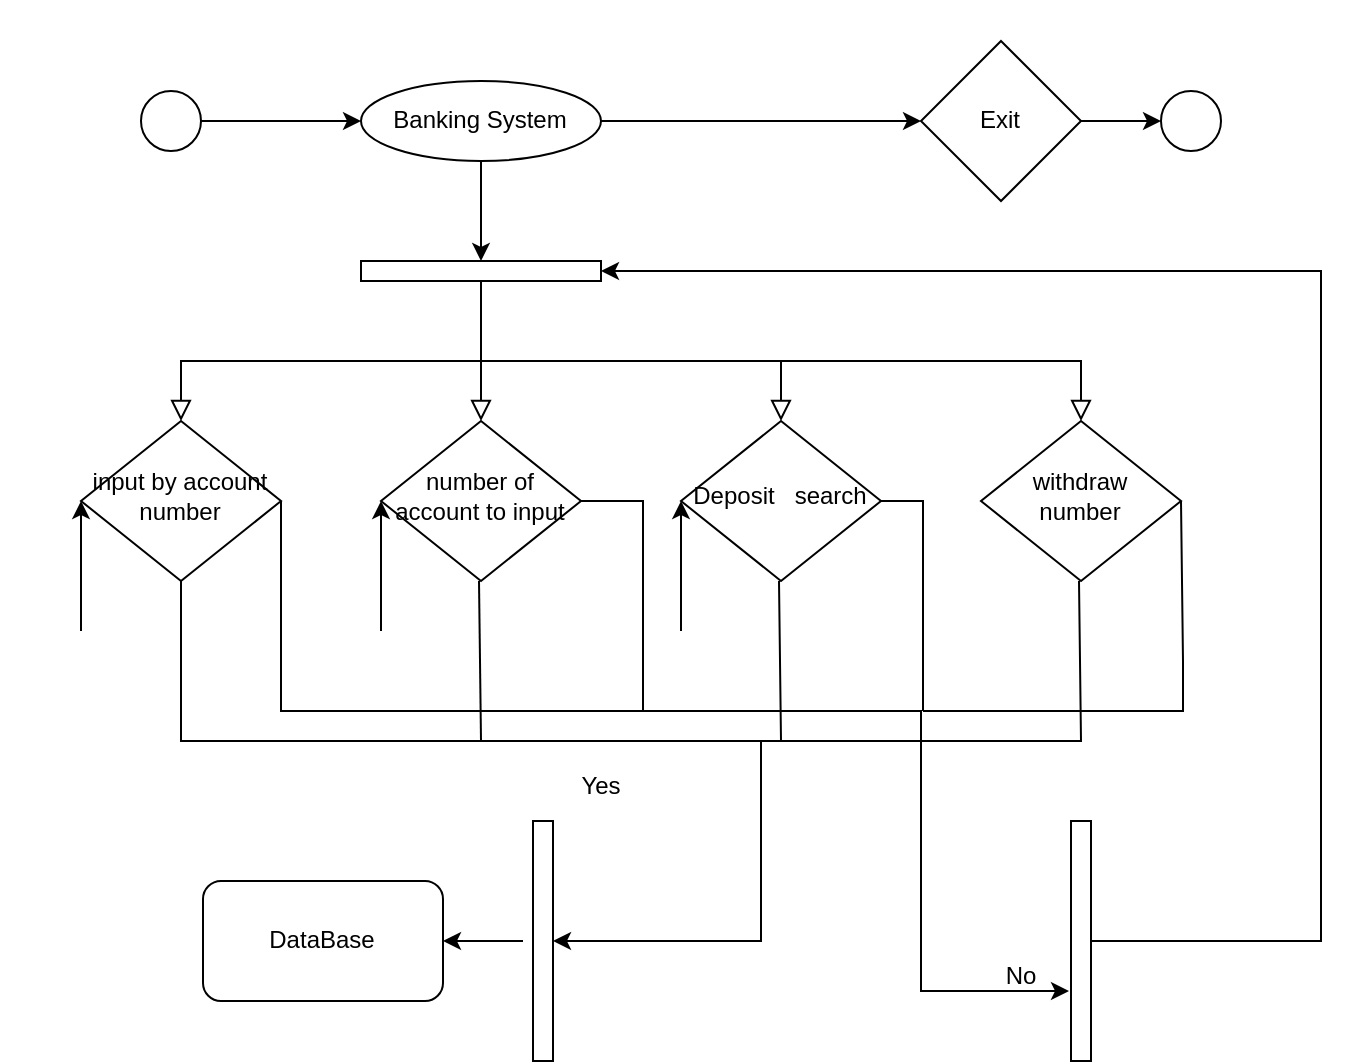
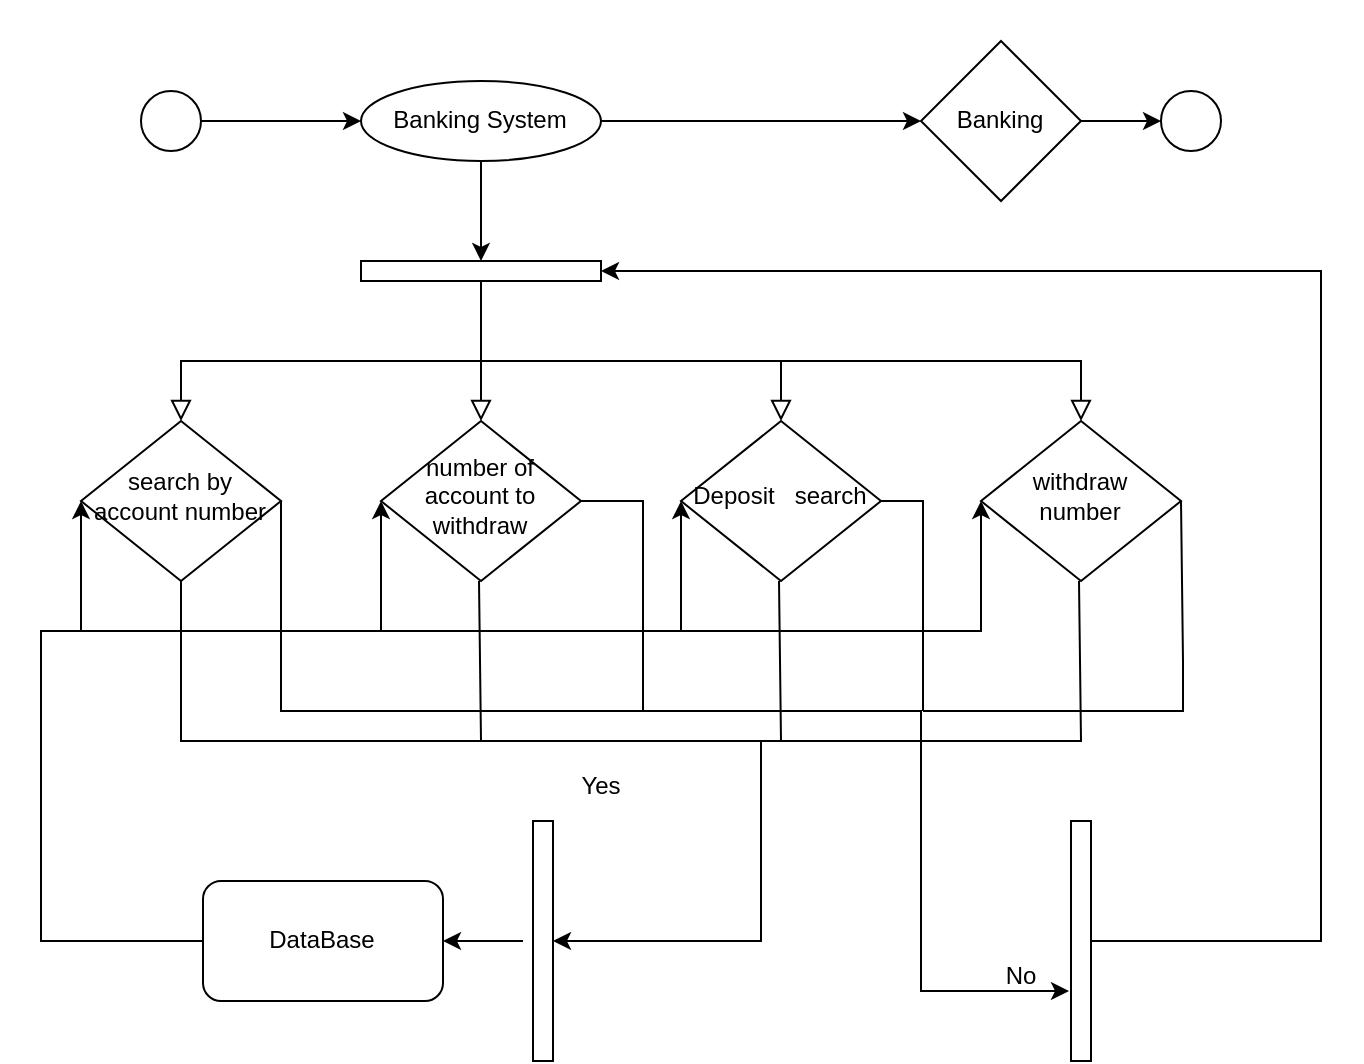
- <mxCell id="31" value="Exit" style="rhombus;whiteSpace=wrap;html=1;" vertex="1" parent="1"><mxGeometry x="460" y="20" width="80" height="80" as="geometry" /></mxCell>
+ <mxCell id="31" value="Banking" style="rhombus;whiteSpace=wrap;html=1;" vertex="1" parent="1"><mxGeometry x="460" y="20" width="80" height="80" as="geometry" /></mxCell>
- <mxCell id="7" value="input by account number" style="rhombus;whiteSpace=wrap;html=1;shadow=0;fontFamily=Helvetica;fontSize=12;align=center;strokeWidth=1;spacing=6;spacingTop=-4;" parent="1" vertex="1"><mxGeometry x="40" y="210" width="100" height="80" as="geometry" /></mxCell>
+ <mxCell id="7" value="search by account number" style="rhombus;whiteSpace=wrap;html=1;shadow=0;fontFamily=Helvetica;fontSize=12;align=center;strokeWidth=1;spacing=6;spacingTop=-4;" parent="1" vertex="1"><mxGeometry x="40" y="210" width="100" height="80" as="geometry" /></mxCell>
- <mxCell id="6" value="number of account to input" style="rhombus;whiteSpace=wrap;html=1;shadow=0;fontFamily=Helvetica;fontSize=12;align=center;strokeWidth=1;spacing=6;spacingTop=-4;" parent="1" vertex="1"><mxGeometry x="190" y="210" width="100" height="80" as="geometry" /></mxCell>
+ <mxCell id="6" value="number of account to withdraw" style="rhombus;whiteSpace=wrap;html=1;shadow=0;fontFamily=Helvetica;fontSize=12;align=center;strokeWidth=1;spacing=6;spacingTop=-4;" parent="1" vertex="1"><mxGeometry x="190" y="210" width="100" height="80" as="geometry" /></mxCell>
+ <mxCell id="34" value="" style="endArrow=classic;html=1;rounded=0;exitX=0;exitY=0.5;exitDx=0;exitDy=0;entryX=0;entryY=0.5;entryDx=0;entryDy=0;" edge="1" parent="1" source="25" target="14"><mxGeometry width="50" height="50" relative="1" as="geometry"><mxPoint x="350" y="315" as="sourcePoint" /><mxPoint x="490" y="315" as="targetPoint" /><Array as="points"><mxPoint x="20" y="470" /><mxPoint x="20" y="315" /><mxPoint x="490" y="315" /></Array></mxGeometry></mxCell>
